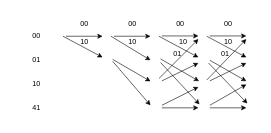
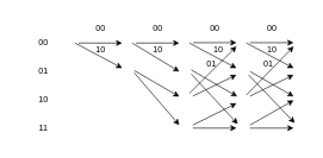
- <mxCell id="3" value="41" style="text;html=1;align=center;verticalAlign=middle;whiteSpace=wrap;rounded=0;" vertex="1" parent="1"><mxGeometry y="160" width="80" height="40" as="geometry" x="20" /></mxCell>
+ <mxCell id="3" value="11" style="text;html=1;align=center;verticalAlign=middle;whiteSpace=wrap;rounded=0;" vertex="1" parent="1"><mxGeometry y="160" width="80" height="40" as="geometry" x="20" /></mxCell>
